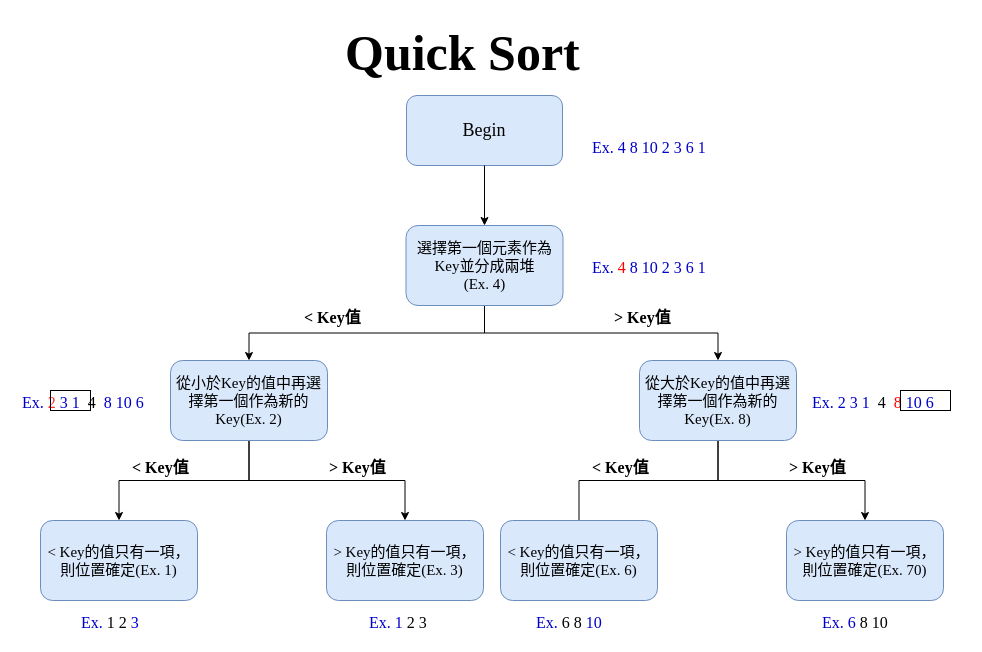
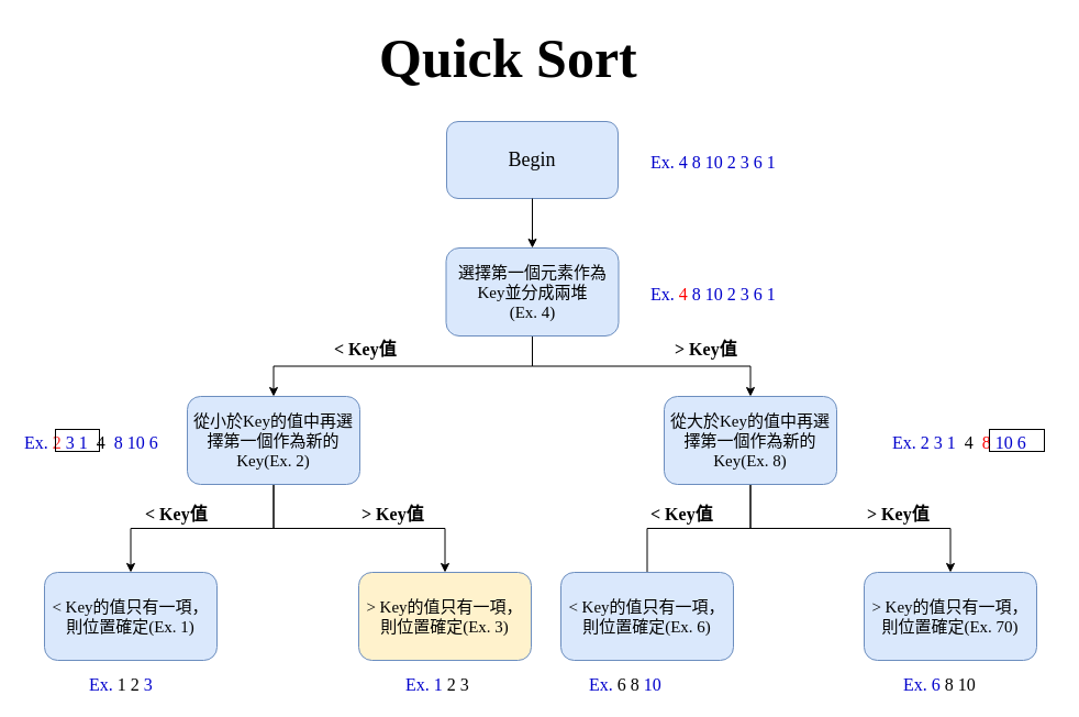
- <mxCell id="2" value="&lt;font style=&quot;font-size: 18px&quot; face=&quot;Comic Sans MS&quot;&gt;Begin&lt;/font&gt;" style="rounded=1;whiteSpace=wrap;html=1;fillColor=#dae8fc;strokeColor=#6c8ebf;" vertex="1" parent="1"><mxGeometry x="406" y="95" width="156" height="70" as="geometry" /></mxCell>
+ <mxCell id="2" value="&lt;font style=&quot;font-size: 18px&quot; face=&quot;Comic Sans MS&quot;&gt;Begin&lt;/font&gt;" style="rounded=1;whiteSpace=wrap;html=1;fillColor=#dae8fc;strokeColor=#6c8ebf;" vertex="1" parent="1"><mxGeometry x="406" y="110" width="156" height="70" as="geometry" /></mxCell>
- <mxCell id="12" value="&lt;span style=&quot;font-size: 15px&quot;&gt;&lt;font face=&quot;Comic Sans MS&quot;&gt;從大於Key的值中再選擇第一個作為新的Key(Ex. 8)&lt;/font&gt;&lt;/span&gt;" style="rounded=1;whiteSpace=wrap;html=1;fillColor=#dae8fc;strokeColor=#6c8ebf;" vertex="1" parent="1"><mxGeometry x="639" y="360" width="157" height="80" as="geometry" /></mxCell>
+ <mxCell id="12" value="&lt;span style=&quot;font-size: 15px&quot;&gt;&lt;font face=&quot;Comic Sans MS&quot;&gt;從大於Key的值中再選擇第一個作為新的Key(Ex. 8)&lt;/font&gt;&lt;/span&gt;" style="rounded=1;whiteSpace=wrap;html=1;fillColor=#dae8fc;strokeColor=#6c8ebf;" vertex="1" parent="1"><mxGeometry x="604" y="360" width="157" height="80" as="geometry" /></mxCell>
- <mxCell id="23" value="&lt;span style=&quot;font-family: &amp;#34;comic sans ms&amp;#34; ; font-size: 15px&quot;&gt;&amp;gt; Key的值只有一項，則位置確定(Ex. 3)&lt;/span&gt;" style="rounded=1;whiteSpace=wrap;html=1;fillColor=#dae8fc;strokeColor=#6c8ebf;" vertex="1" parent="1"><mxGeometry x="326" y="520" width="157" height="80" as="geometry" /></mxCell>
+ <mxCell id="23" value="&lt;span style=&quot;font-family: &amp;#34;comic sans ms&amp;#34; ; font-size: 15px&quot;&gt;&amp;gt; Key的值只有一項，則位置確定(Ex. 3)&lt;/span&gt;" style="rounded=1;whiteSpace=wrap;html=1;fillColor=#fff2cc;strokeColor=#6c8ebf;" vertex="1" parent="1"><mxGeometry x="326" y="520" width="157" height="80" as="geometry" /></mxCell>
- <mxCell id="28" value="&lt;font face=&quot;Comic Sans MS&quot; style=&quot;font-size: 15px&quot;&gt;&amp;lt; Key的值只有一項，則位置確定(Ex. 6)&lt;br&gt;&lt;/font&gt;" style="rounded=1;whiteSpace=wrap;html=1;fillColor=#dae8fc;strokeColor=#6c8ebf;align=center;" vertex="1" parent="1"><mxGeometry x="500" y="520" width="157" height="80" as="geometry" /></mxCell>
+ <mxCell id="28" value="&lt;font face=&quot;Comic Sans MS&quot; style=&quot;font-size: 15px&quot;&gt;&amp;lt; Key的值只有一項，則位置確定(Ex. 6)&lt;br&gt;&lt;/font&gt;" style="rounded=1;whiteSpace=wrap;html=1;fillColor=#dae8fc;strokeColor=#6c8ebf;align=center;" vertex="1" parent="1"><mxGeometry x="510" y="520" width="157" height="80" as="geometry" /></mxCell>
